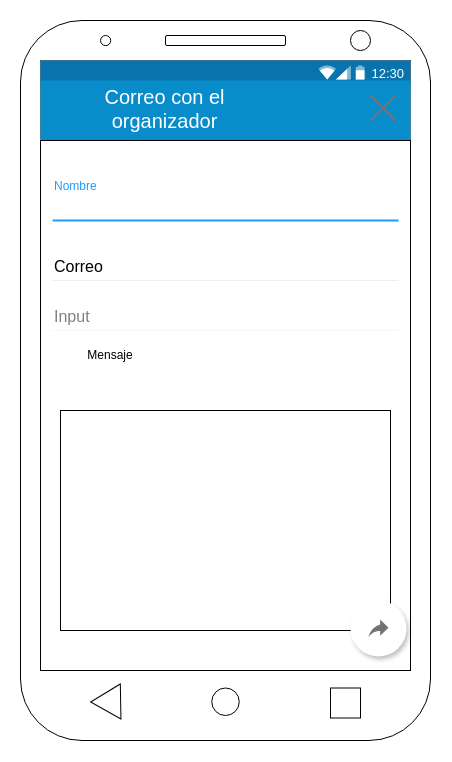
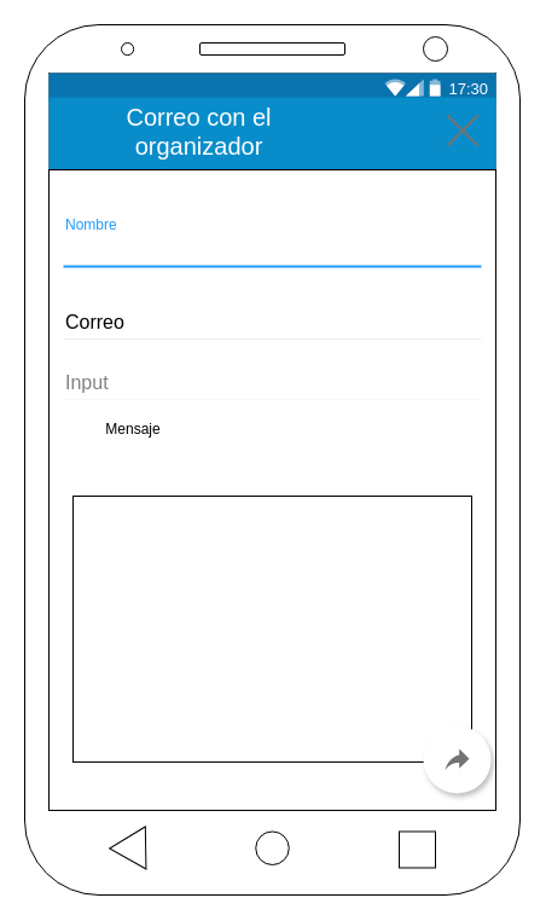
- <mxCell id="11" value="12:30" style="dashed=0;align=center;fontSize=12;shape=rect;align=right;fillColor=#0973AE;strokeColor=none;fontColor=#FFFFFF;spacingRight=4;spacingTop=1;fontStyle=0;fontSize=13;resizeWidth=1;" vertex="1" parent="1"><mxGeometry x="40" y="60" width="370" height="24" as="geometry" /></mxCell>
+ <mxCell id="11" value="17:30" style="dashed=0;align=center;fontSize=12;shape=rect;align=right;fillColor=#0973AE;strokeColor=none;fontColor=#FFFFFF;spacingRight=4;spacingTop=1;fontStyle=0;fontSize=13;resizeWidth=1;" vertex="1" parent="1"><mxGeometry x="40" y="60" width="370" height="24" as="geometry" /></mxCell>
